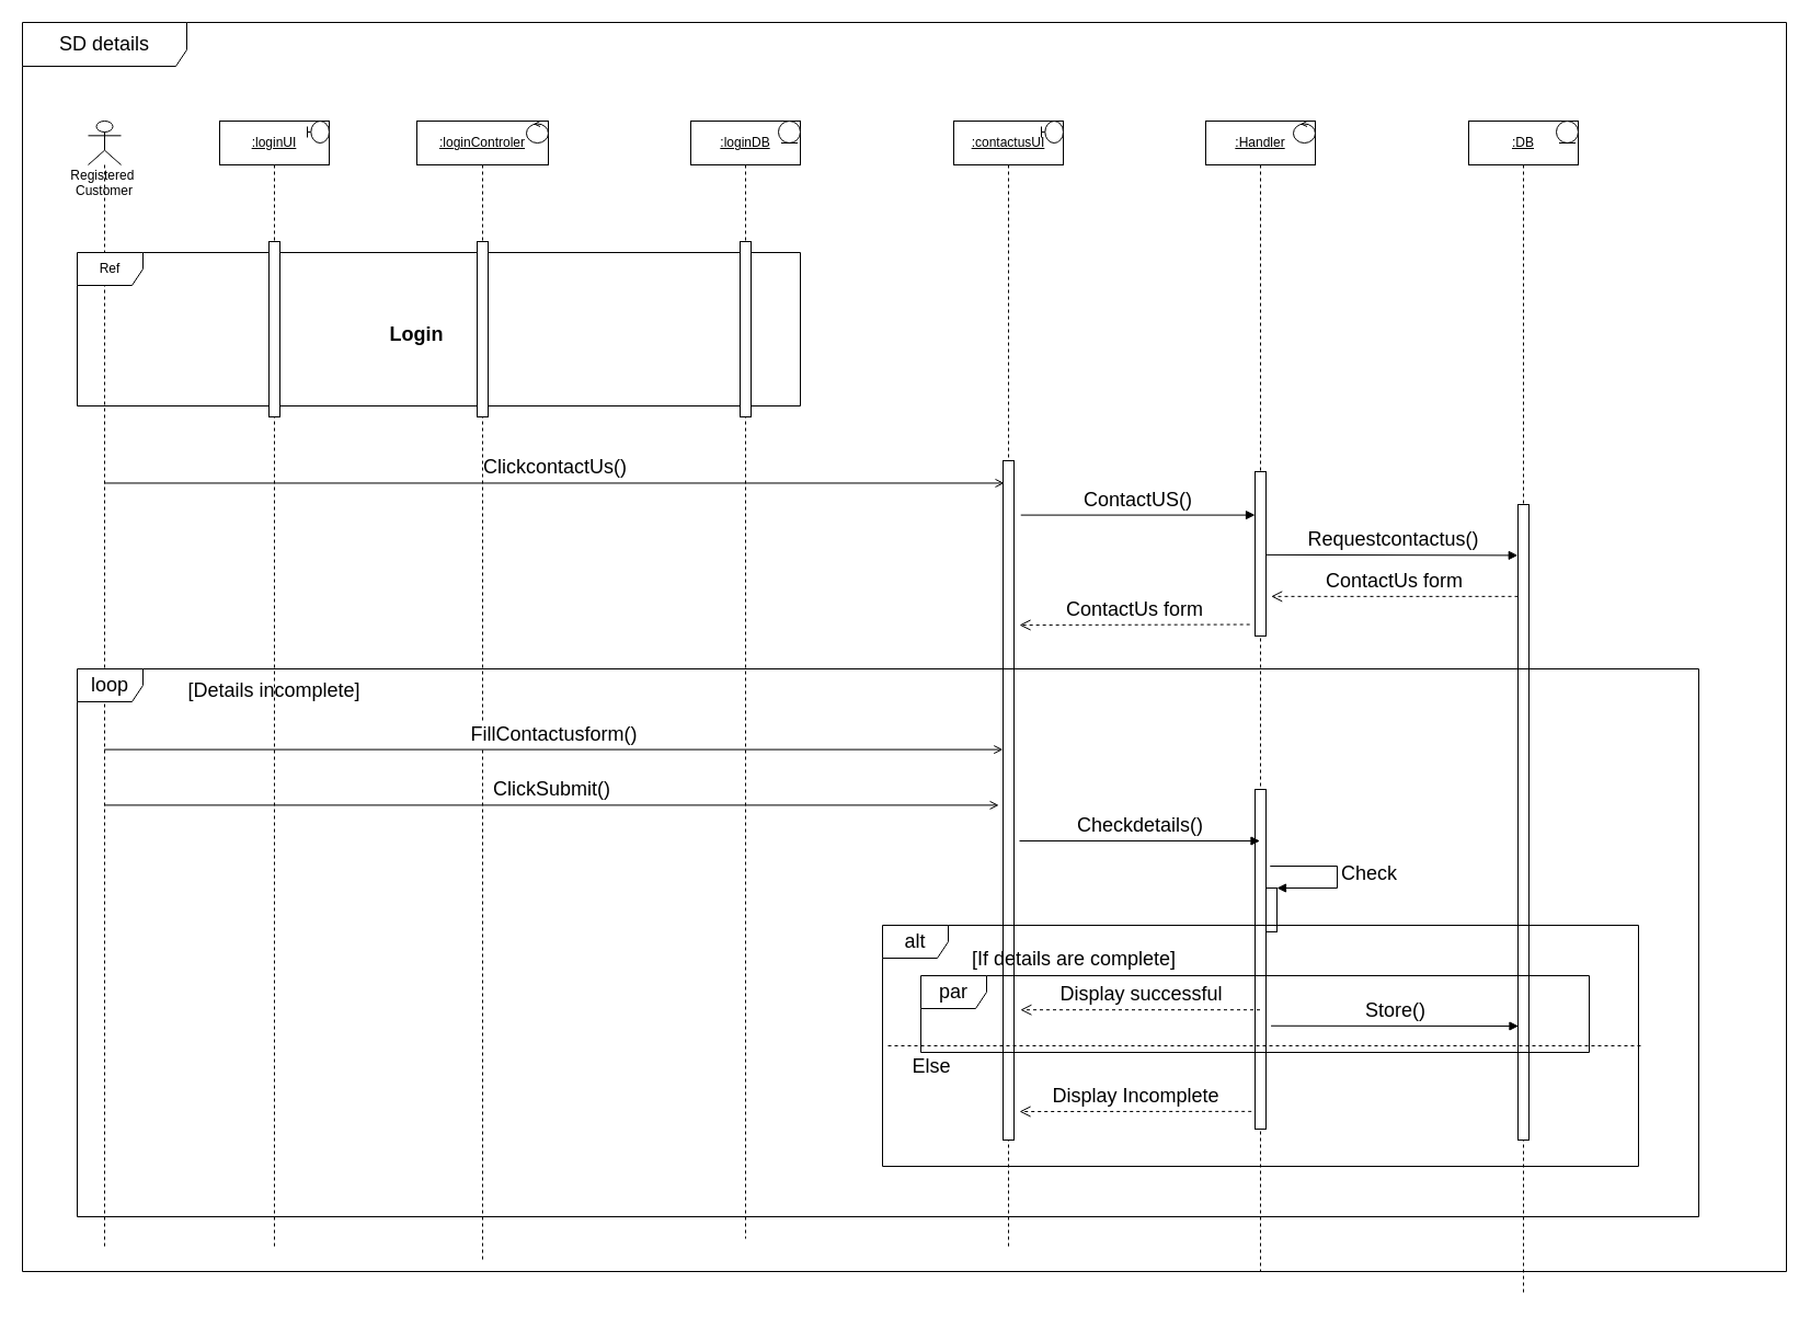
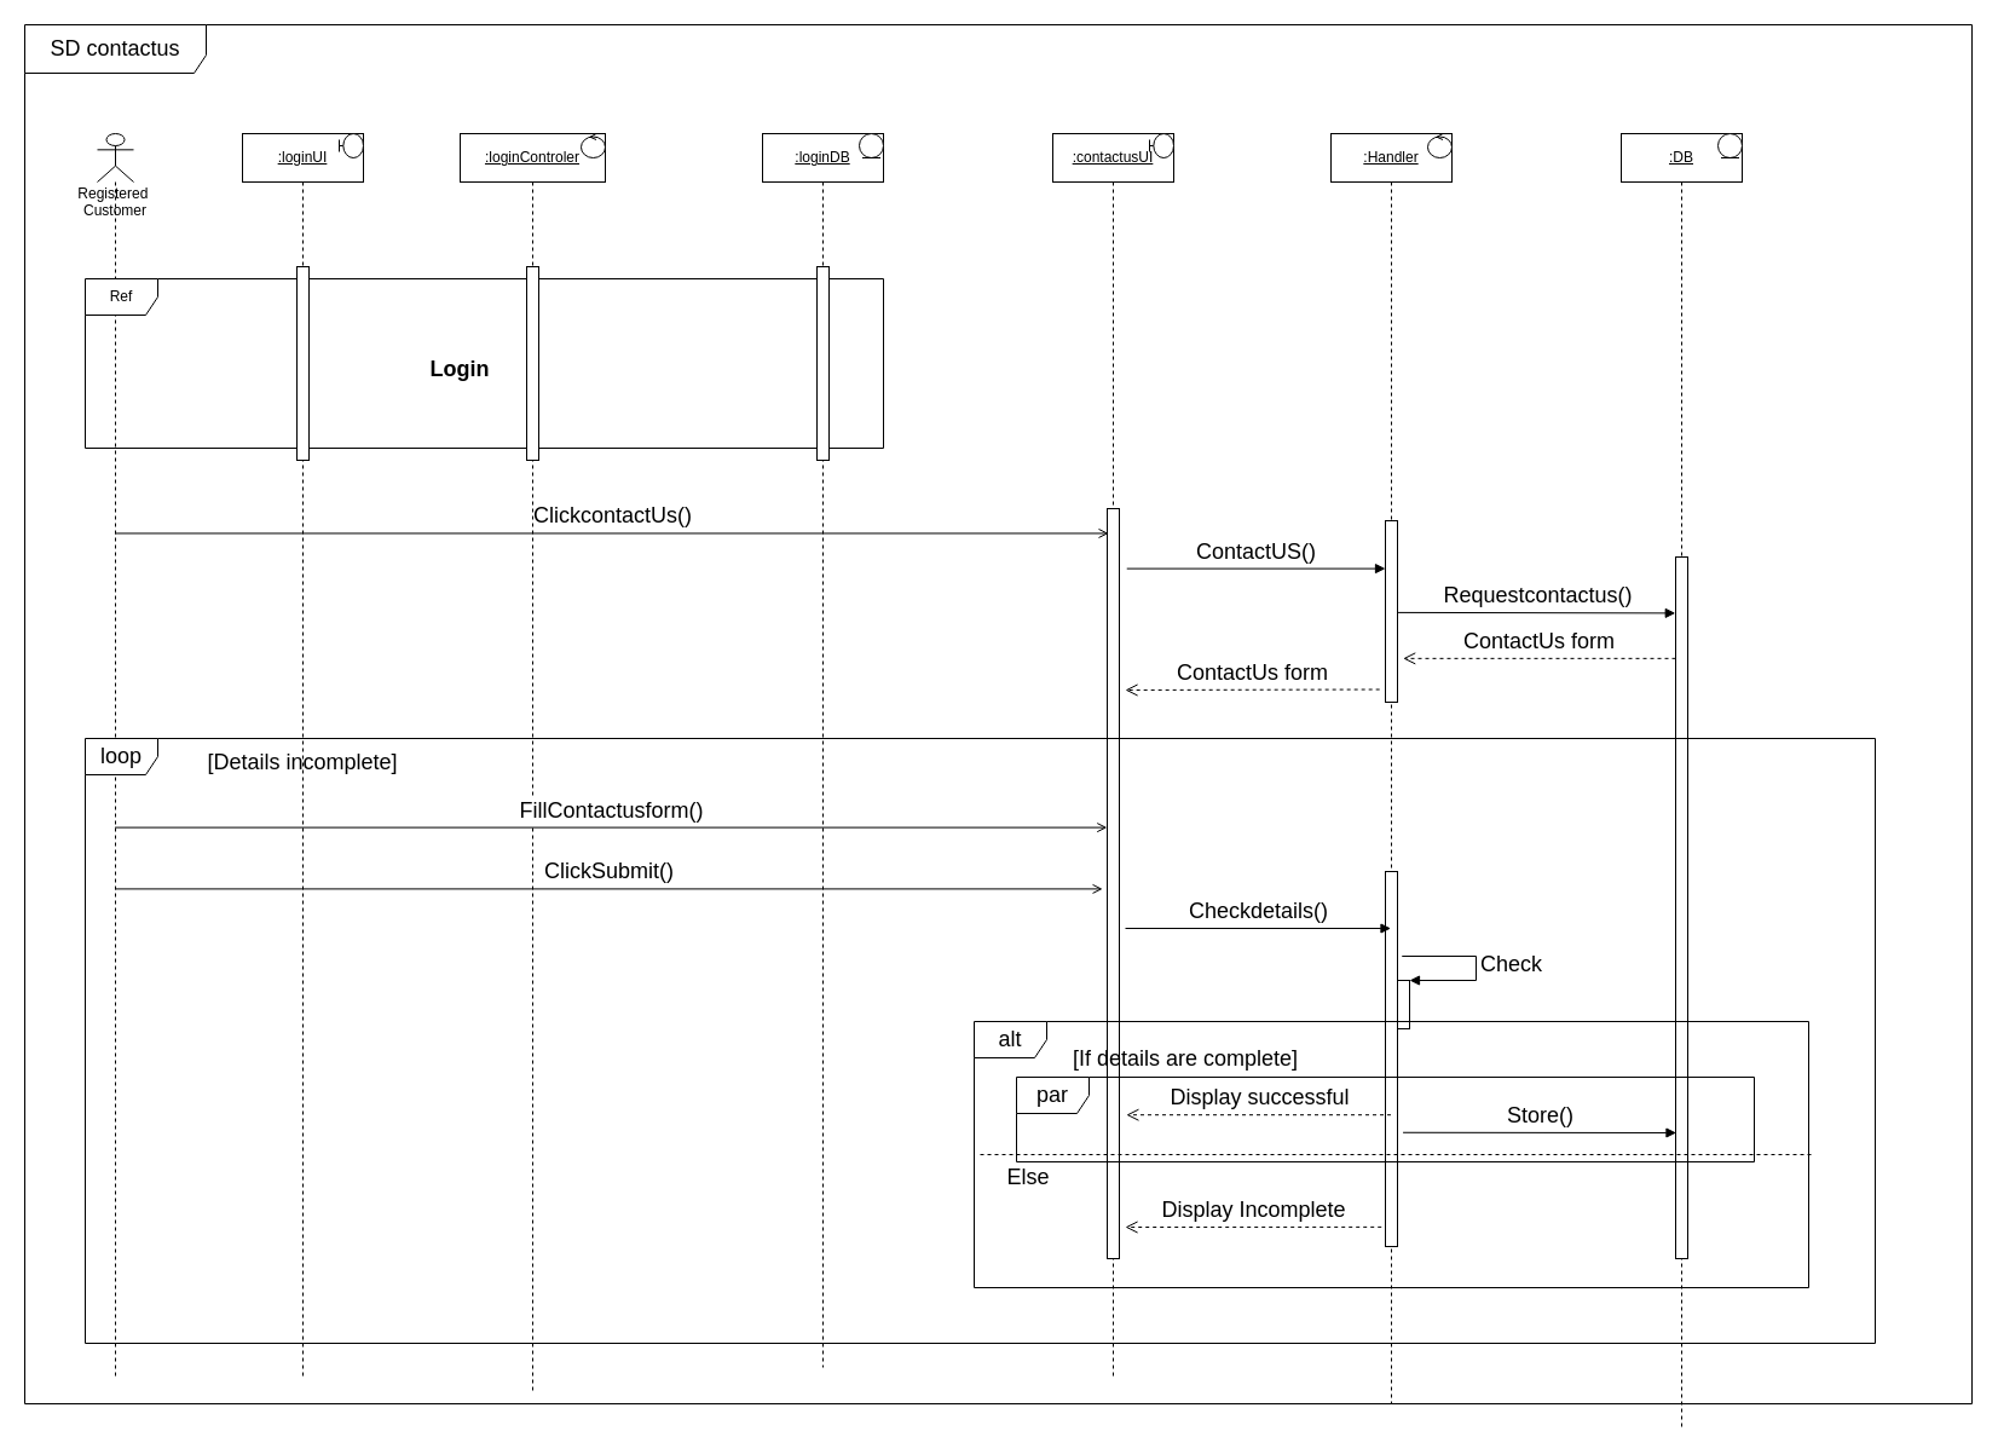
- <mxCell id="44" value="SD details" style="shape=umlFrame;whiteSpace=wrap;html=1;fontSize=18;width=150;height=40;" parent="1" vertex="1"><mxGeometry x="20" y="20" width="1610" height="1140" as="geometry" /></mxCell>
+ <mxCell id="44" value="SD contactus" style="shape=umlFrame;whiteSpace=wrap;html=1;fontSize=18;width=150;height=40;" parent="1" vertex="1"><mxGeometry x="20" y="20" width="1610" height="1140" as="geometry" /></mxCell>
